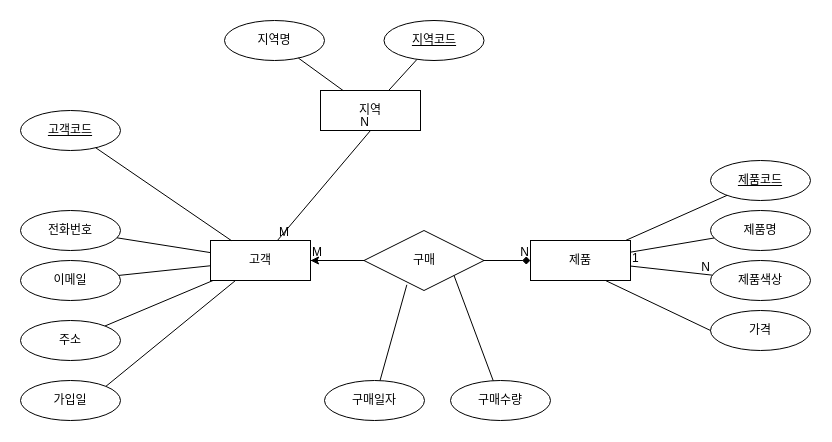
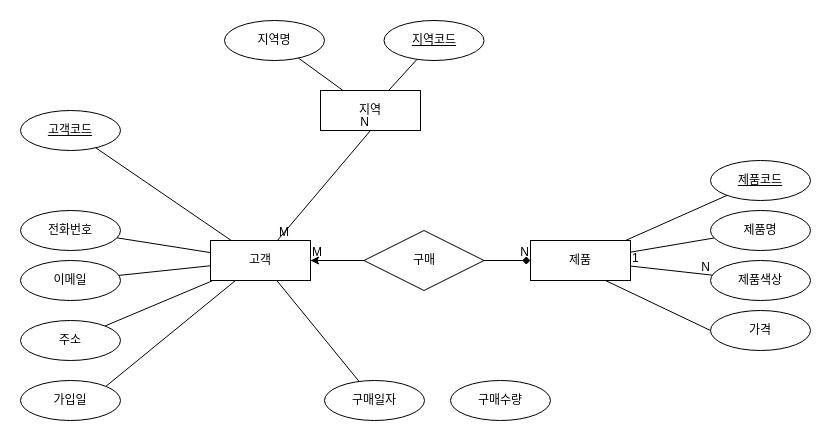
- <mxCell id="33" value="" style="endArrow=none;html=1;rounded=0;entryX=1;entryY=1;entryDx=0;entryDy=0;" edge="1" parent="1" source="13" target="21"><mxGeometry relative="1" as="geometry"><mxPoint x="379.64" y="470" as="sourcePoint" /><mxPoint x="249.995" y="575.858" as="targetPoint" /></mxGeometry></mxCell>
- <mxCell id="32" value="" style="endArrow=none;html=1;rounded=0;entryX=0.357;entryY=0.905;entryDx=0;entryDy=0;entryPerimeter=0;" edge="1" parent="1" source="14" target="21"><mxGeometry relative="1" as="geometry"><mxPoint x="349.64" y="460" as="sourcePoint" /><mxPoint x="219.995" y="565.858" as="targetPoint" /></mxGeometry></mxCell>
+ <mxCell id="32" value="" style="endArrow=none;html=1;rounded=0;" edge="1" parent="1" source="14" target="2"><mxGeometry relative="1" as="geometry"><mxPoint x="349.64" y="460" as="sourcePoint" /><mxPoint x="219.995" y="565.858" as="targetPoint" /></mxGeometry></mxCell>
